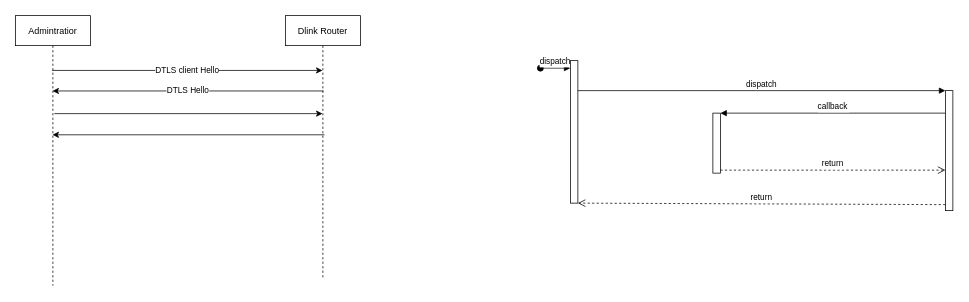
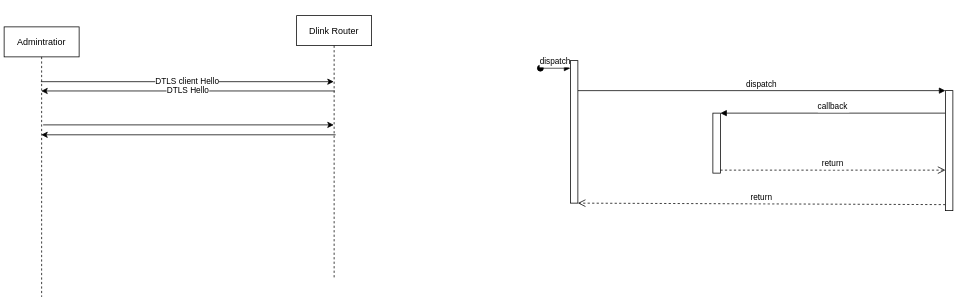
- <mxCell id="3" value="Dlink Router" style="shape=umlLifeline;perimeter=lifelinePerimeter;container=1;collapsible=0;recursiveResize=0;rounded=0;shadow=0;strokeWidth=1;" parent="1" vertex="1"><mxGeometry x="380" y="20" width="100" height="350" as="geometry" /></mxCell>
+ <mxCell id="3" value="Dlink Router" style="shape=umlLifeline;perimeter=lifelinePerimeter;container=1;collapsible=0;recursiveResize=0;rounded=0;shadow=0;strokeWidth=1;" parent="1" vertex="1"><mxGeometry x="395" y="20" width="100" height="350" as="geometry" /></mxCell>
- <mxCell id="2" value="Admintratior" style="shape=umlLifeline;perimeter=lifelinePerimeter;container=1;collapsible=0;recursiveResize=0;rounded=0;shadow=0;strokeWidth=1;" parent="1" vertex="1"><mxGeometry x="20" y="20" width="100" height="360" as="geometry" /></mxCell>
+ <mxCell id="2" value="Admintratior" style="shape=umlLifeline;perimeter=lifelinePerimeter;container=1;collapsible=0;recursiveResize=0;rounded=0;shadow=0;strokeWidth=1;" parent="1" vertex="1"><mxGeometry x="5" y="35" width="100" height="360" as="geometry" /></mxCell>
